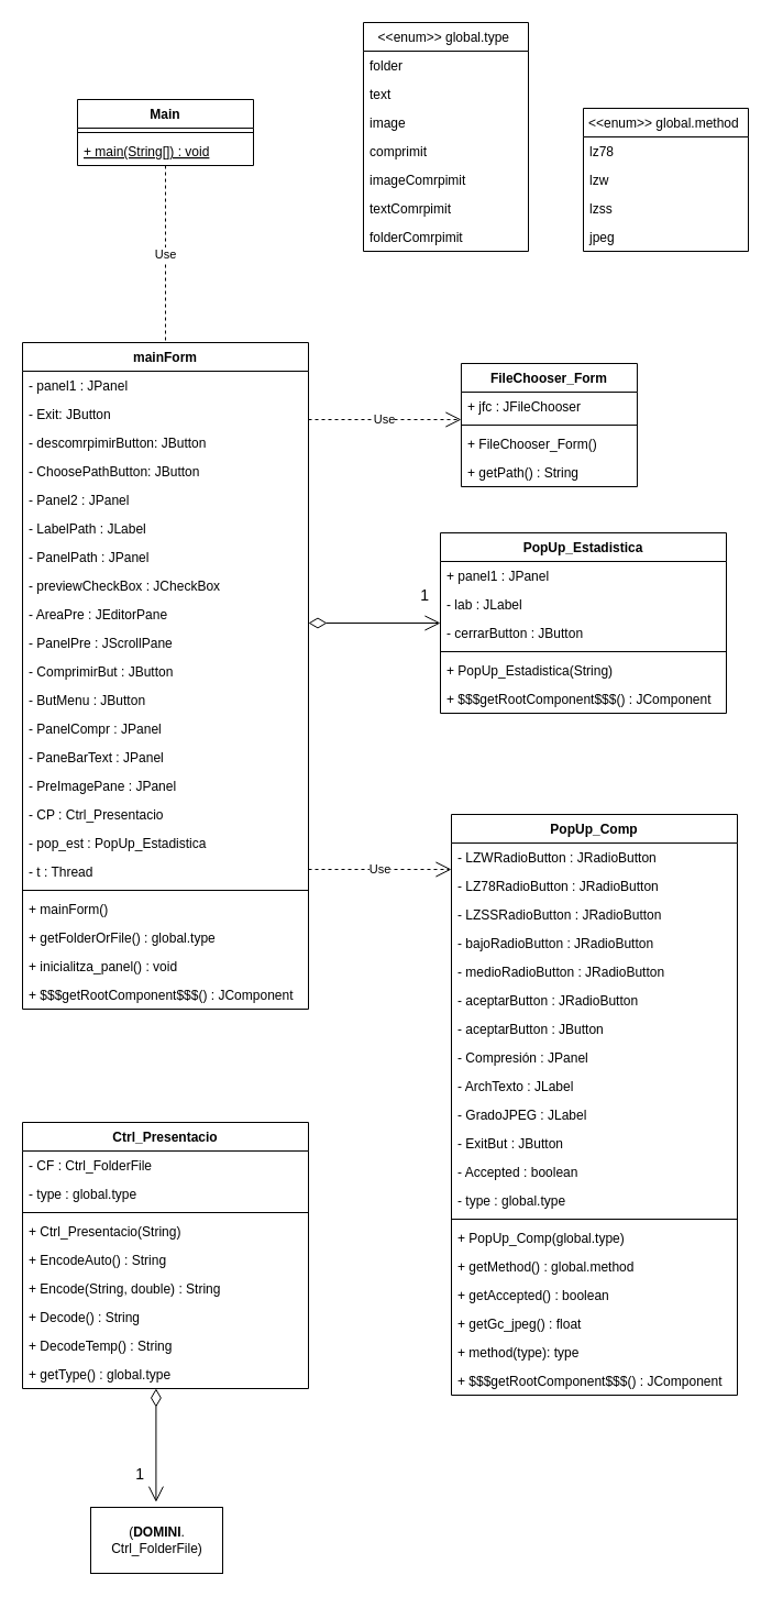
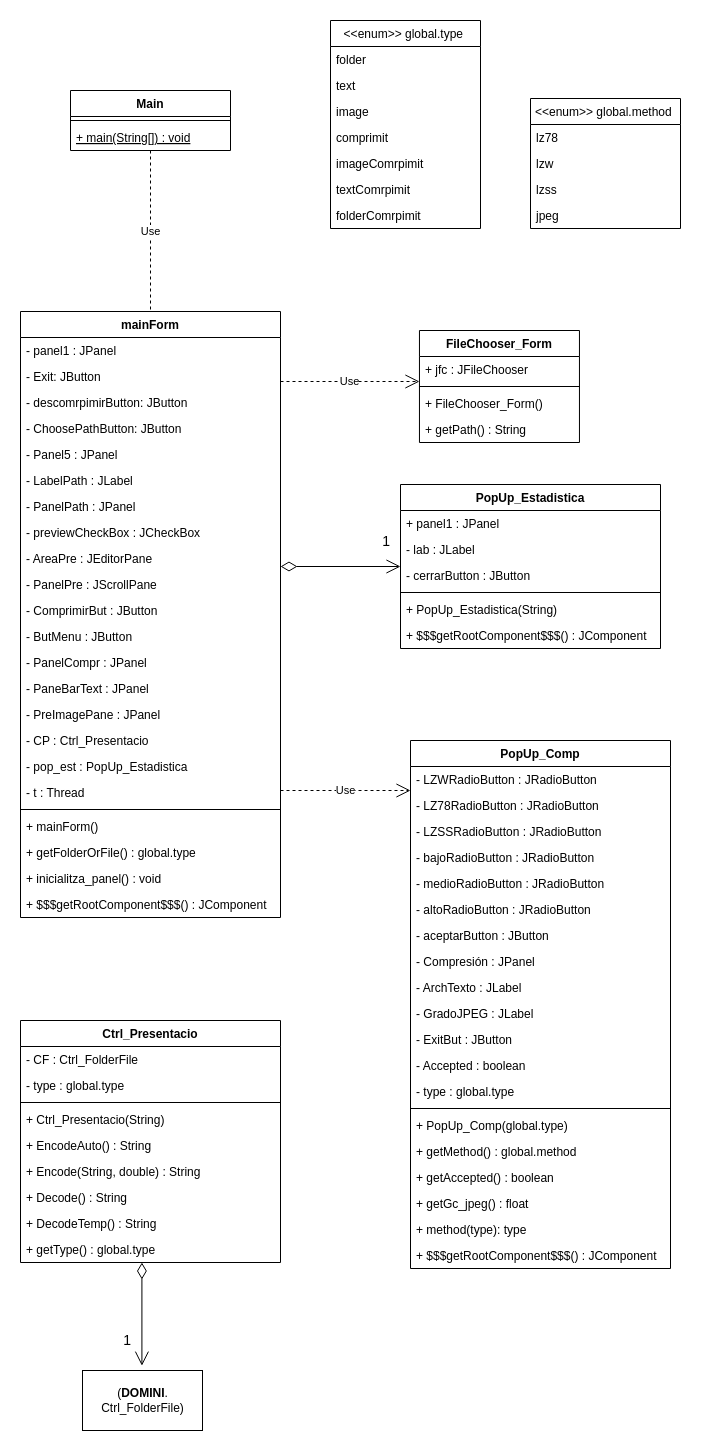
- <mxCell id="11" value="- Panel2 : JPanel" style="text;strokeColor=none;fillColor=none;align=left;verticalAlign=top;spacingLeft=4;spacingRight=4;overflow=hidden;rotatable=0;points=[[0,0.5],[1,0.5]];portConstraint=eastwest;" vertex="1" parent="6"><mxGeometry y="130" width="260" height="26" as="geometry" /></mxCell>
+ <mxCell id="11" value="- Panel5 : JPanel" style="text;strokeColor=none;fillColor=none;align=left;verticalAlign=top;spacingLeft=4;spacingRight=4;overflow=hidden;rotatable=0;points=[[0,0.5],[1,0.5]];portConstraint=eastwest;" vertex="1" parent="6"><mxGeometry y="130" width="260" height="26" as="geometry" /></mxCell>
- <mxCell id="65" value="- aceptarButton : JRadioButton" style="text;strokeColor=none;fillColor=none;align=left;verticalAlign=top;spacingLeft=4;spacingRight=4;overflow=hidden;rotatable=0;points=[[0,0.5],[1,0.5]];portConstraint=eastwest;" vertex="1" parent="59"><mxGeometry y="156" width="260" height="26" as="geometry" /></mxCell>
+ <mxCell id="65" value="- altoRadioButton : JRadioButton" style="text;strokeColor=none;fillColor=none;align=left;verticalAlign=top;spacingLeft=4;spacingRight=4;overflow=hidden;rotatable=0;points=[[0,0.5],[1,0.5]];portConstraint=eastwest;" vertex="1" parent="59"><mxGeometry y="156" width="260" height="26" as="geometry" /></mxCell>
